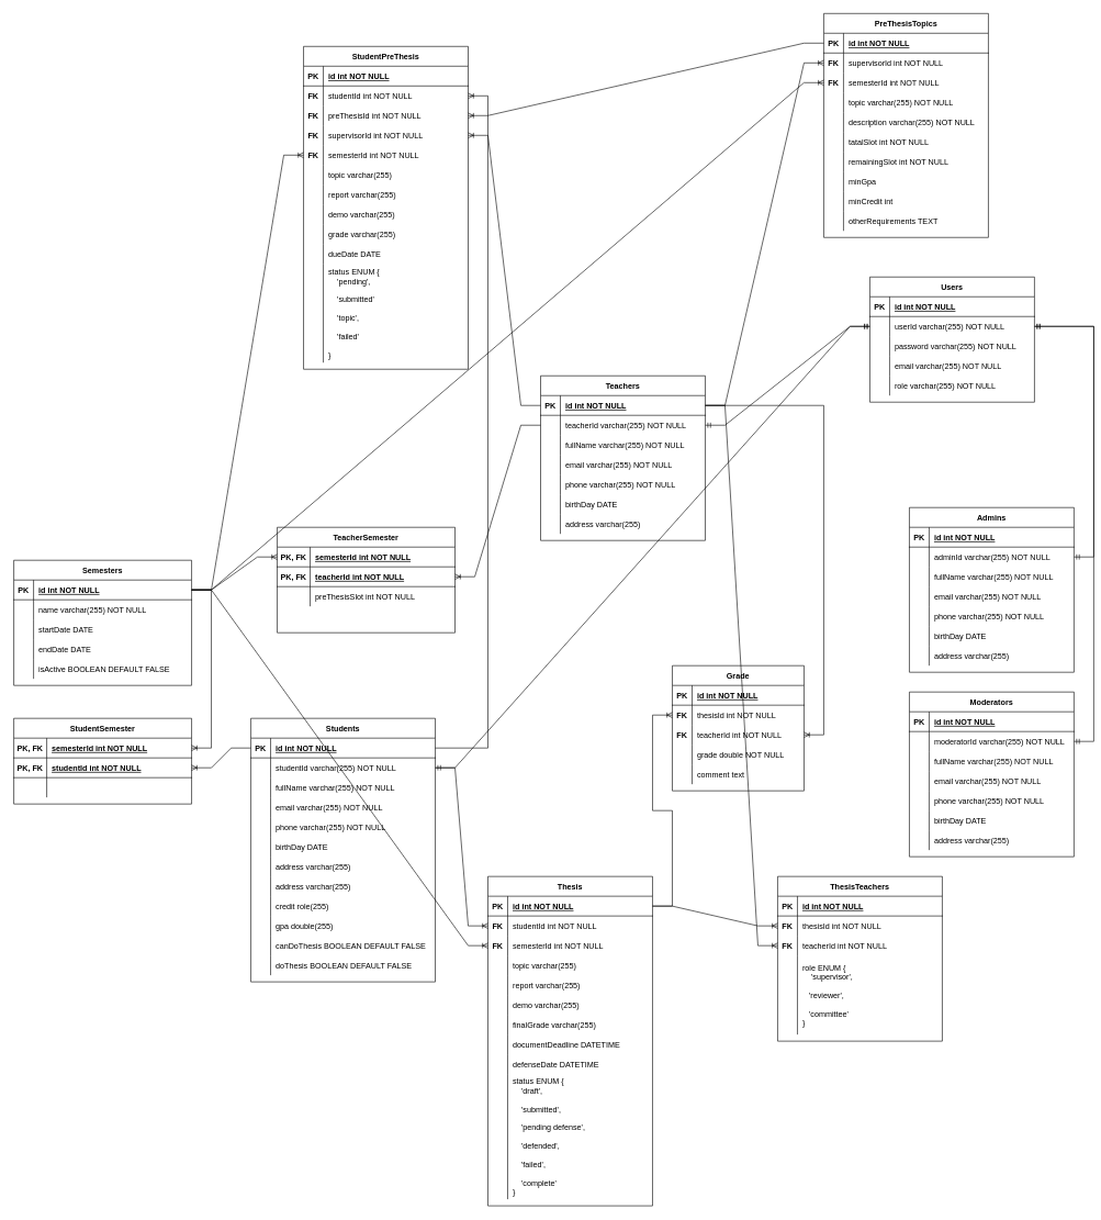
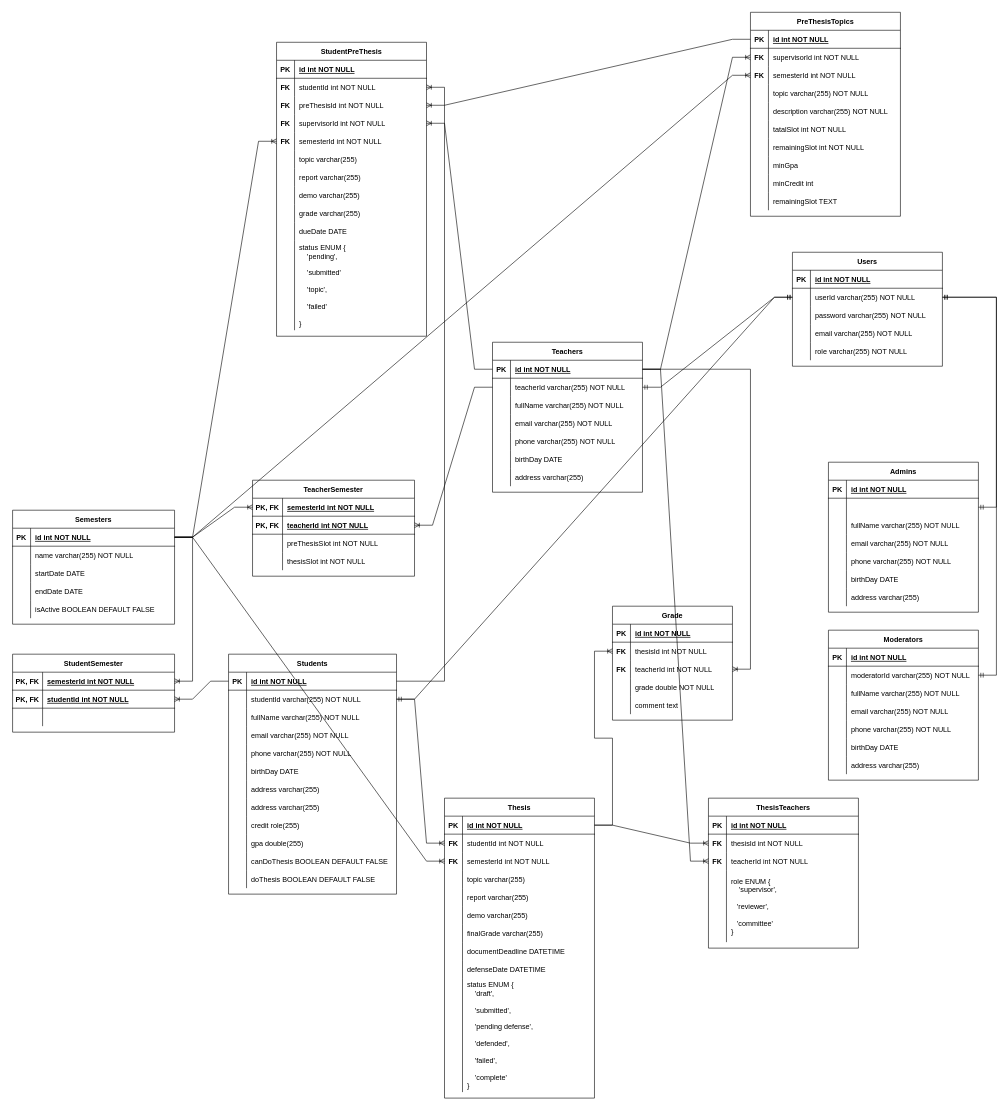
- <mxCell id="190" value="otherRequirements TEXT" style="shape=partialRectangle;overflow=hidden;connectable=0;fillColor=none;top=0;left=0;bottom=0;right=0;align=left;spacingLeft=6;fontStyle=0" parent="188" vertex="1"><mxGeometry x="30" width="220" height="30" as="geometry"><mxRectangle width="220" height="30" as="alternateBounds" /></mxGeometry></mxCell>
+ <mxCell id="190" value="remainingSlot TEXT" style="shape=partialRectangle;overflow=hidden;connectable=0;fillColor=none;top=0;left=0;bottom=0;right=0;align=left;spacingLeft=6;fontStyle=0" parent="188" vertex="1"><mxGeometry x="30" width="220" height="30" as="geometry"><mxRectangle width="220" height="30" as="alternateBounds" /></mxGeometry></mxCell>
- <mxCell id="99" value="adminId varchar(255) NOT NULL" style="shape=partialRectangle;overflow=hidden;connectable=0;fillColor=none;top=0;left=0;bottom=0;right=0;align=left;spacingLeft=6;" parent="97" vertex="1"><mxGeometry x="30" width="220" height="30" as="geometry"><mxRectangle width="220" height="30" as="alternateBounds" /></mxGeometry></mxCell>
+ <mxCell id="159" value="thesisSlot int NOT NULL" style="shape=partialRectangle;overflow=hidden;connectable=0;fillColor=none;top=0;left=0;bottom=0;right=0;align=left;spacingLeft=6;" parent="157" vertex="1"><mxGeometry x="50" width="220" height="30" as="geometry"><mxRectangle width="220" height="30" as="alternateBounds" /></mxGeometry></mxCell>
